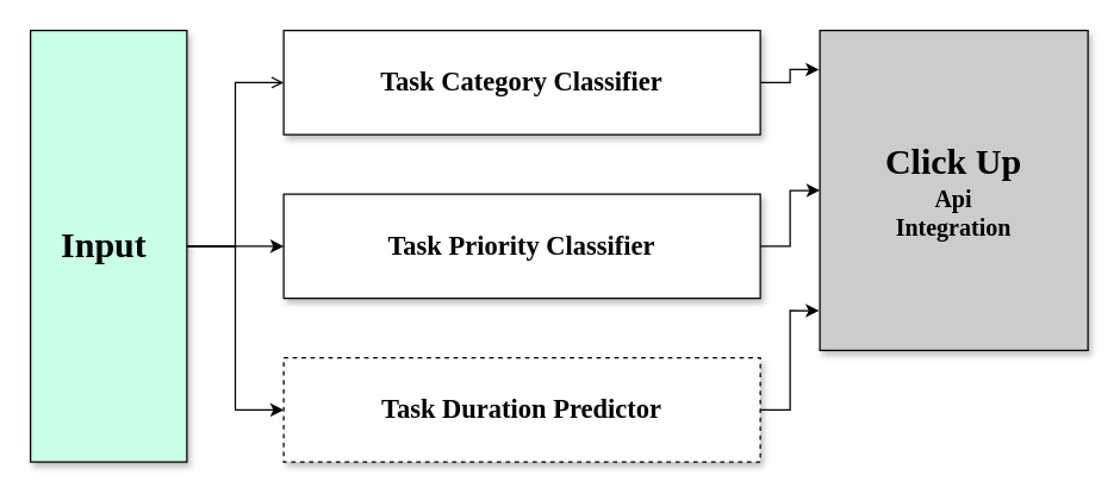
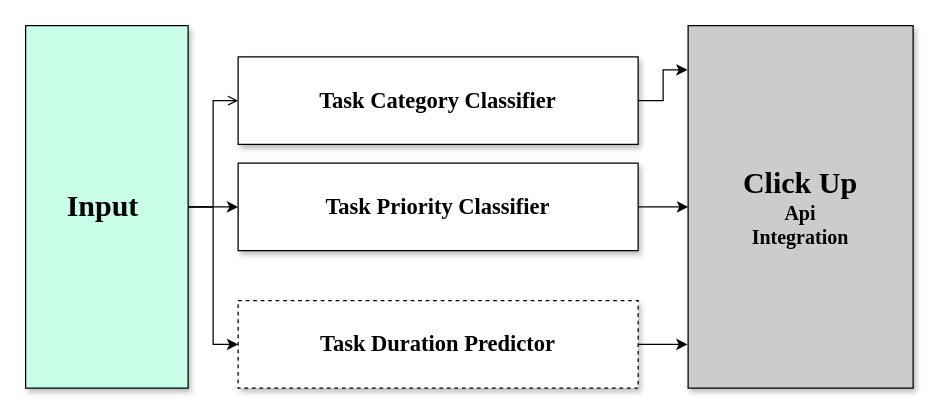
- <mxCell id="7" value="&lt;h2&gt;&lt;font face=&quot;Garamond&quot;&gt;Task Category Classifier&lt;/font&gt;&lt;/h2&gt;" style="rounded=0;whiteSpace=wrap;html=1;shadow=1;" vertex="1" parent="1"><mxGeometry x="190" y="20" width="320" height="70" as="geometry" /></mxCell>
+ <mxCell id="7" value="&lt;h2&gt;&lt;font face=&quot;Garamond&quot;&gt;Task Category Classifier&lt;/font&gt;&lt;/h2&gt;" style="rounded=0;whiteSpace=wrap;html=1;shadow=1;" vertex="1" parent="1"><mxGeometry x="190" y="45" width="320" height="70" as="geometry" /></mxCell>
- <mxCell id="12" value="&lt;font style=&quot;font-size: 24px;&quot; face=&quot;Garamond&quot;&gt;&lt;b&gt;Click Up&lt;/b&gt;&lt;/font&gt;&lt;div&gt;&lt;font size=&quot;3&quot; face=&quot;Garamond&quot;&gt;&lt;b&gt;Api&lt;/b&gt;&lt;/font&gt;&lt;/div&gt;&lt;div&gt;&lt;font size=&quot;3&quot; face=&quot;Garamond&quot;&gt;&lt;b&gt;Integration&lt;/b&gt;&lt;/font&gt;&lt;/div&gt;" style="rounded=0;whiteSpace=wrap;html=1;shadow=1;align=center;fillColor=#CCCCCC;" vertex="1" parent="1"><mxGeometry x="550" y="20" width="180" height="215" as="geometry" /></mxCell>
+ <mxCell id="12" value="&lt;font style=&quot;font-size: 24px;&quot; face=&quot;Garamond&quot;&gt;&lt;b&gt;Click Up&lt;/b&gt;&lt;/font&gt;&lt;div&gt;&lt;font size=&quot;3&quot; face=&quot;Garamond&quot;&gt;&lt;b&gt;Api&lt;/b&gt;&lt;/font&gt;&lt;/div&gt;&lt;div&gt;&lt;font size=&quot;3&quot; face=&quot;Garamond&quot;&gt;&lt;b&gt;Integration&lt;/b&gt;&lt;/font&gt;&lt;/div&gt;" style="rounded=0;whiteSpace=wrap;html=1;shadow=1;align=center;fillColor=#CCCCCC;" vertex="1" parent="1"><mxGeometry x="550" y="20" width="180" height="290" as="geometry" /></mxCell>
- <mxCell id="5" value="&lt;font style=&quot;font-size: 24px;&quot; face=&quot;Garamond&quot;&gt;&lt;b&gt;Input&amp;nbsp;&lt;/b&gt;&lt;/font&gt;" style="rounded=0;whiteSpace=wrap;html=1;shadow=1;align=center;fillColor=#C9FFE8;" vertex="1" parent="1"><mxGeometry x="20" y="20" width="105" height="290" as="geometry" /></mxCell>
+ <mxCell id="5" value="&lt;font style=&quot;font-size: 24px;&quot; face=&quot;Garamond&quot;&gt;&lt;b&gt;Input&amp;nbsp;&lt;/b&gt;&lt;/font&gt;" style="rounded=0;whiteSpace=wrap;html=1;shadow=1;align=center;fillColor=#C9FFE8;" vertex="1" parent="1"><mxGeometry x="20" y="20" width="130" height="290" as="geometry" /></mxCell>
